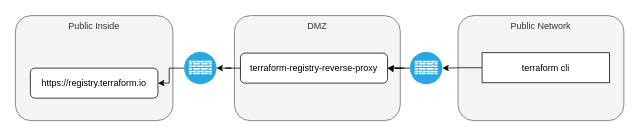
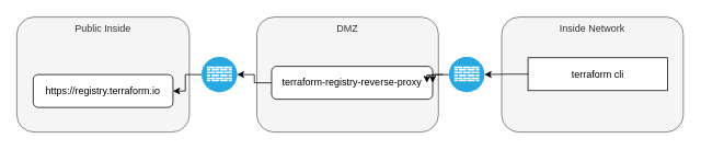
- <mxCell id="2" value="Public Network" style="rounded=1;whiteSpace=wrap;html=1;fillColor=#f5f5f5;strokeColor=#666666;fontColor=#333333;verticalAlign=top;" parent="1" vertex="1"><mxGeometry x="610" y="20" width="221" height="140" as="geometry" /></mxCell>
+ <mxCell id="2" value="Inside Network" style="rounded=1;whiteSpace=wrap;html=1;fillColor=#f5f5f5;strokeColor=#666666;fontColor=#333333;verticalAlign=top;" parent="1" vertex="1"><mxGeometry x="610" y="20" width="221" height="140" as="geometry" /></mxCell>
- <mxCell id="6" value="terraform-registry-reverse-proxy" style="rounded=1;whiteSpace=wrap;html=1;fontSize=12;glass=0;strokeWidth=1;shadow=0;" parent="1" vertex="1"><mxGeometry x="320" y="70" width="196" height="40" as="geometry" /></mxCell>
+ <mxCell id="6" value="terraform-registry-reverse-proxy" style="rounded=1;whiteSpace=wrap;html=1;fontSize=12;glass=0;strokeWidth=1;shadow=0;" parent="1" vertex="1"><mxGeometry x="330" y="80" width="196" height="40" as="geometry" /></mxCell>
